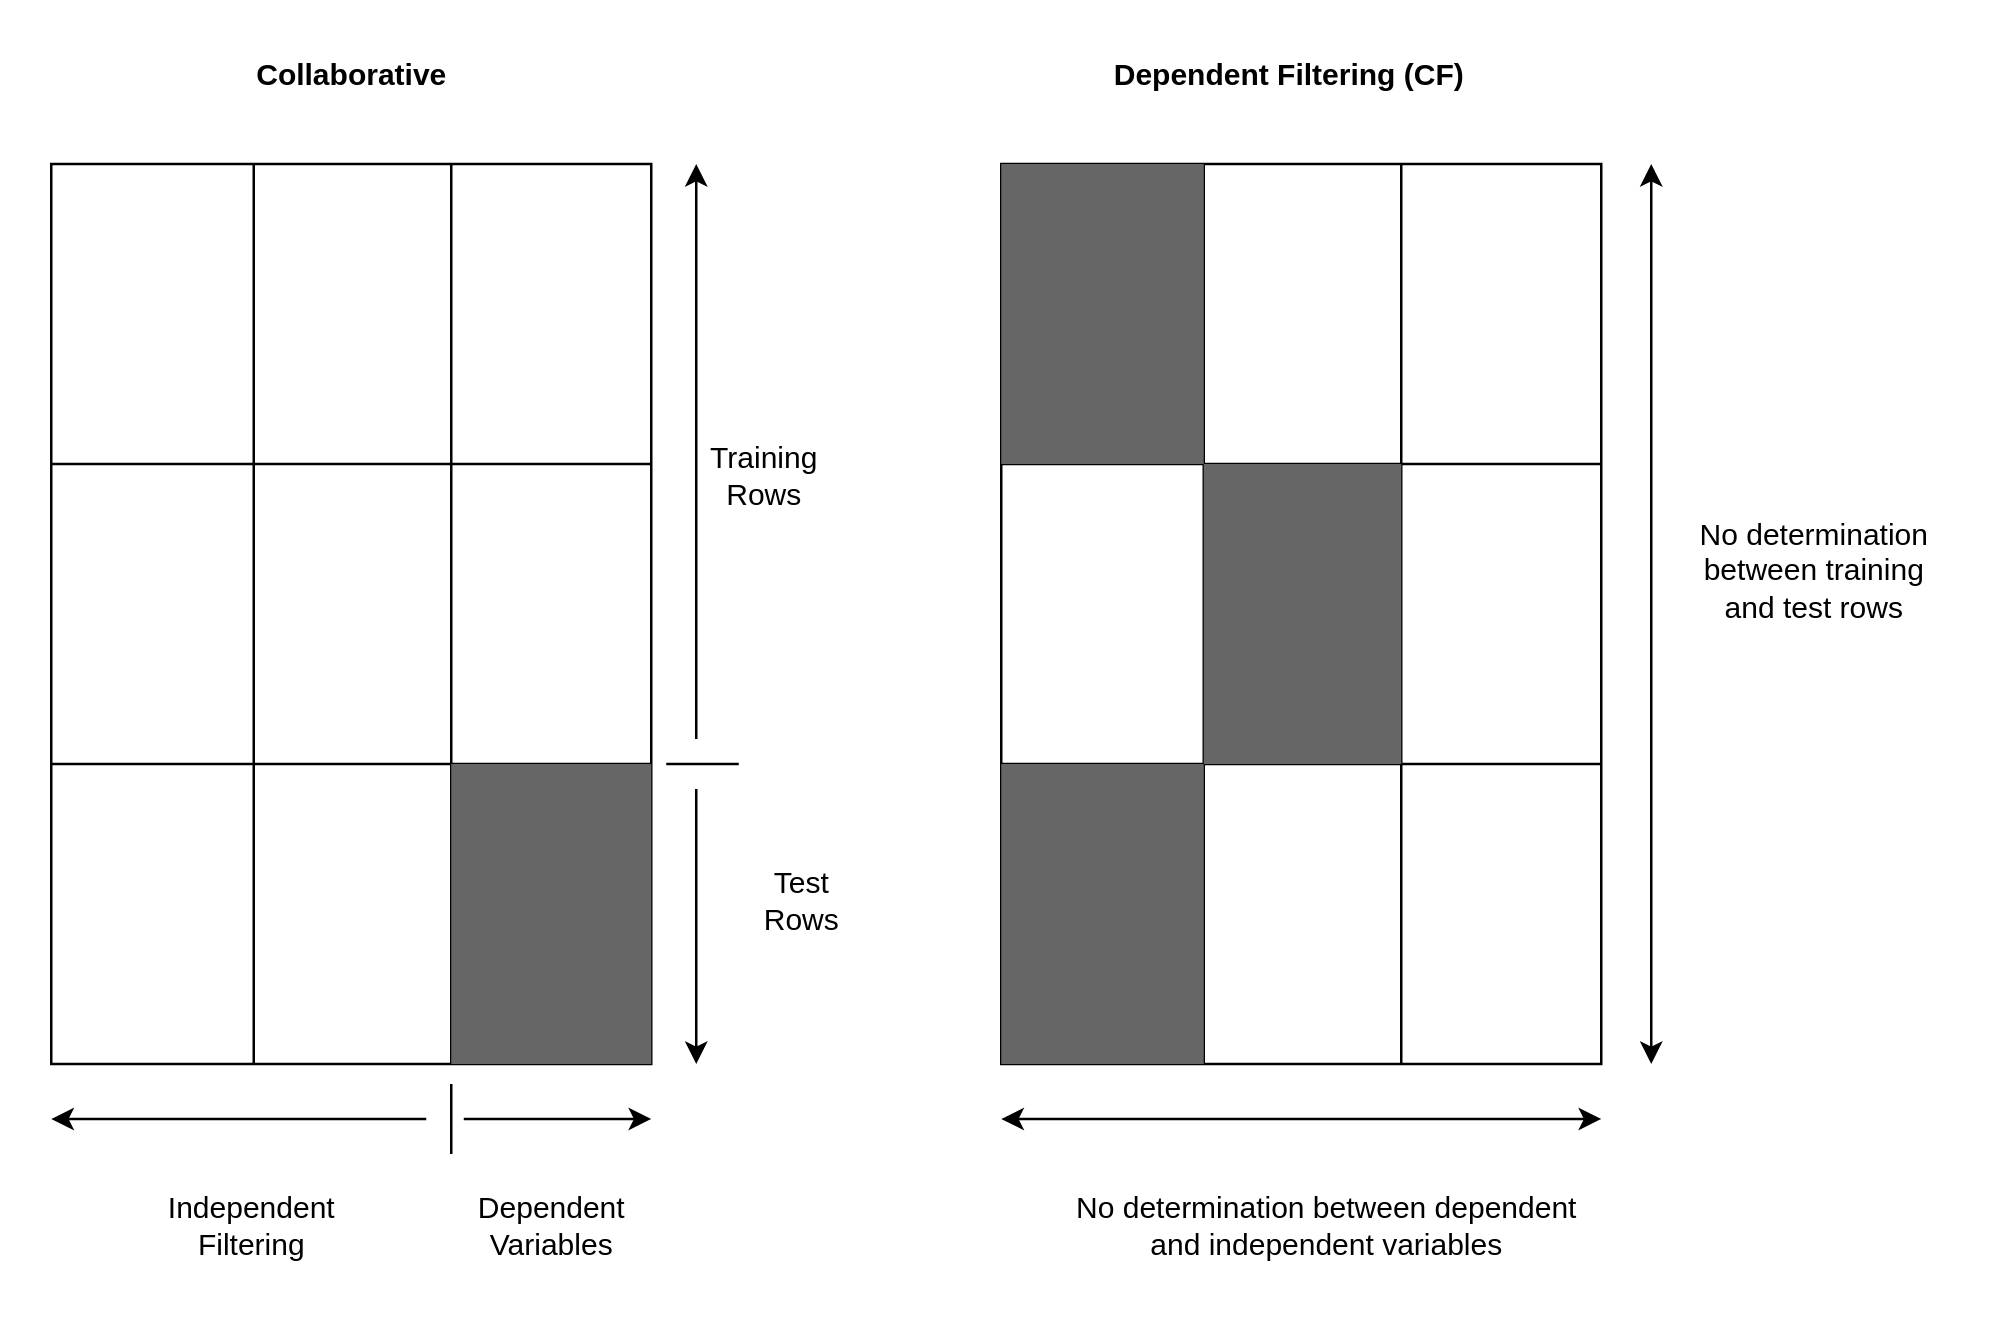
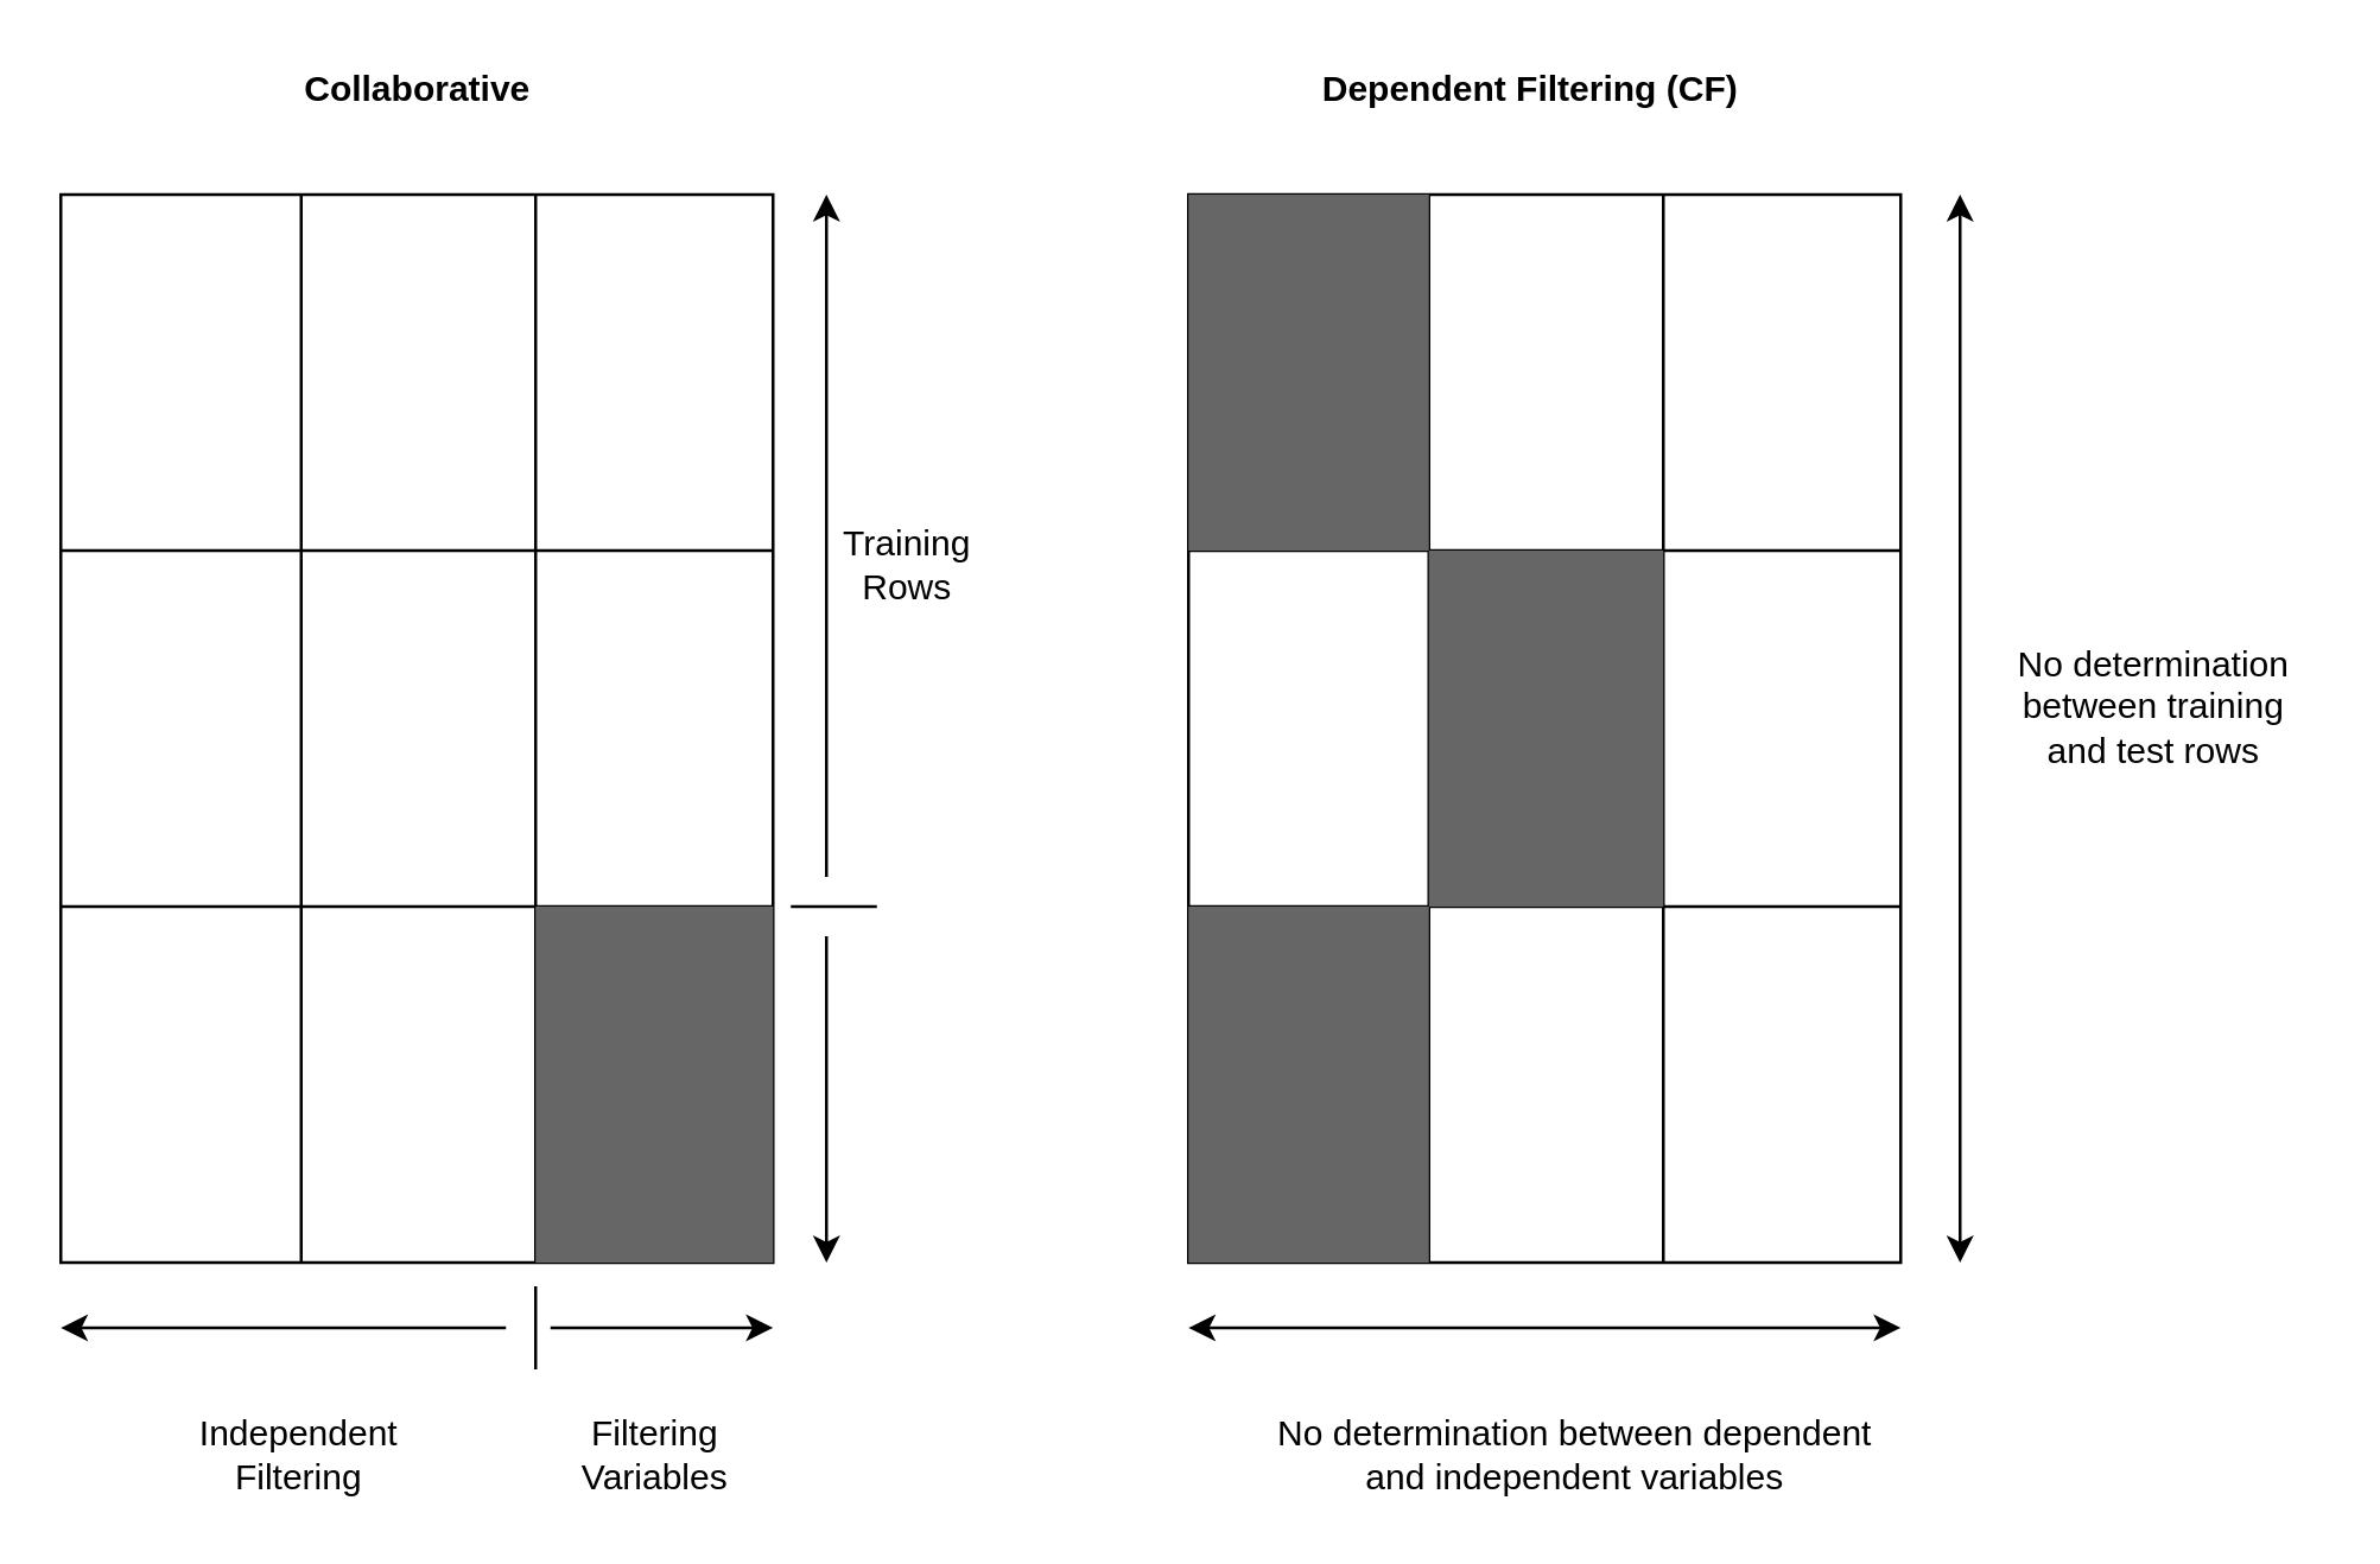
- <mxCell id="15" value="&lt;div&gt;No determination&lt;/div&gt;&lt;div&gt; between training&lt;/div&gt;&lt;div&gt;and test rows&lt;br&gt;&lt;/div&gt;&lt;div&gt;&lt;br&gt;&lt;/div&gt;" style="text;html=1;align=center;verticalAlign=middle;resizable=0;points=[];autosize=1;strokeColor=none;fillColor=none;" vertex="1" parent="1"><mxGeometry x="670" y="205" width="110" height="60" as="geometry" /></mxCell>
+ <mxCell id="15" value="&lt;div&gt;No determination&lt;/div&gt;&lt;div&gt; between training&lt;/div&gt;&lt;div&gt;and test rows&lt;br&gt;&lt;/div&gt;&lt;div&gt;&lt;br&gt;&lt;/div&gt;" style="text;html=1;align=center;verticalAlign=middle;resizable=0;points=[];autosize=1;strokeColor=none;fillColor=none;" vertex="1" parent="1"><mxGeometry x="670" y="215" width="110" height="60" as="geometry" /></mxCell>
- <mxCell id="11" value="&lt;div&gt;Test&lt;br&gt;&lt;/div&gt;&lt;div&gt;Rows&lt;/div&gt;" style="text;html=1;align=center;verticalAlign=middle;resizable=0;points=[];autosize=1;strokeColor=none;fillColor=none;" vertex="1" parent="1"><mxGeometry x="295" y="345" width="50" height="30" as="geometry" /></mxCell>
- <mxCell id="13" value="&lt;div&gt;Dependent&lt;/div&gt;&lt;div&gt;Variables&lt;br&gt;&lt;/div&gt;" style="text;html=1;align=center;verticalAlign=middle;resizable=0;points=[];autosize=1;strokeColor=none;fillColor=none;" vertex="1" parent="1"><mxGeometry x="180" y="475" width="80" height="30" as="geometry" /></mxCell>
+ <mxCell id="13" value="&lt;div&gt;Filtering&lt;/div&gt;&lt;div&gt;Variables&lt;br&gt;&lt;/div&gt;" style="text;html=1;align=center;verticalAlign=middle;resizable=0;points=[];autosize=1;strokeColor=none;fillColor=none;" vertex="1" parent="1"><mxGeometry x="180" y="475" width="80" height="30" as="geometry" /></mxCell>
